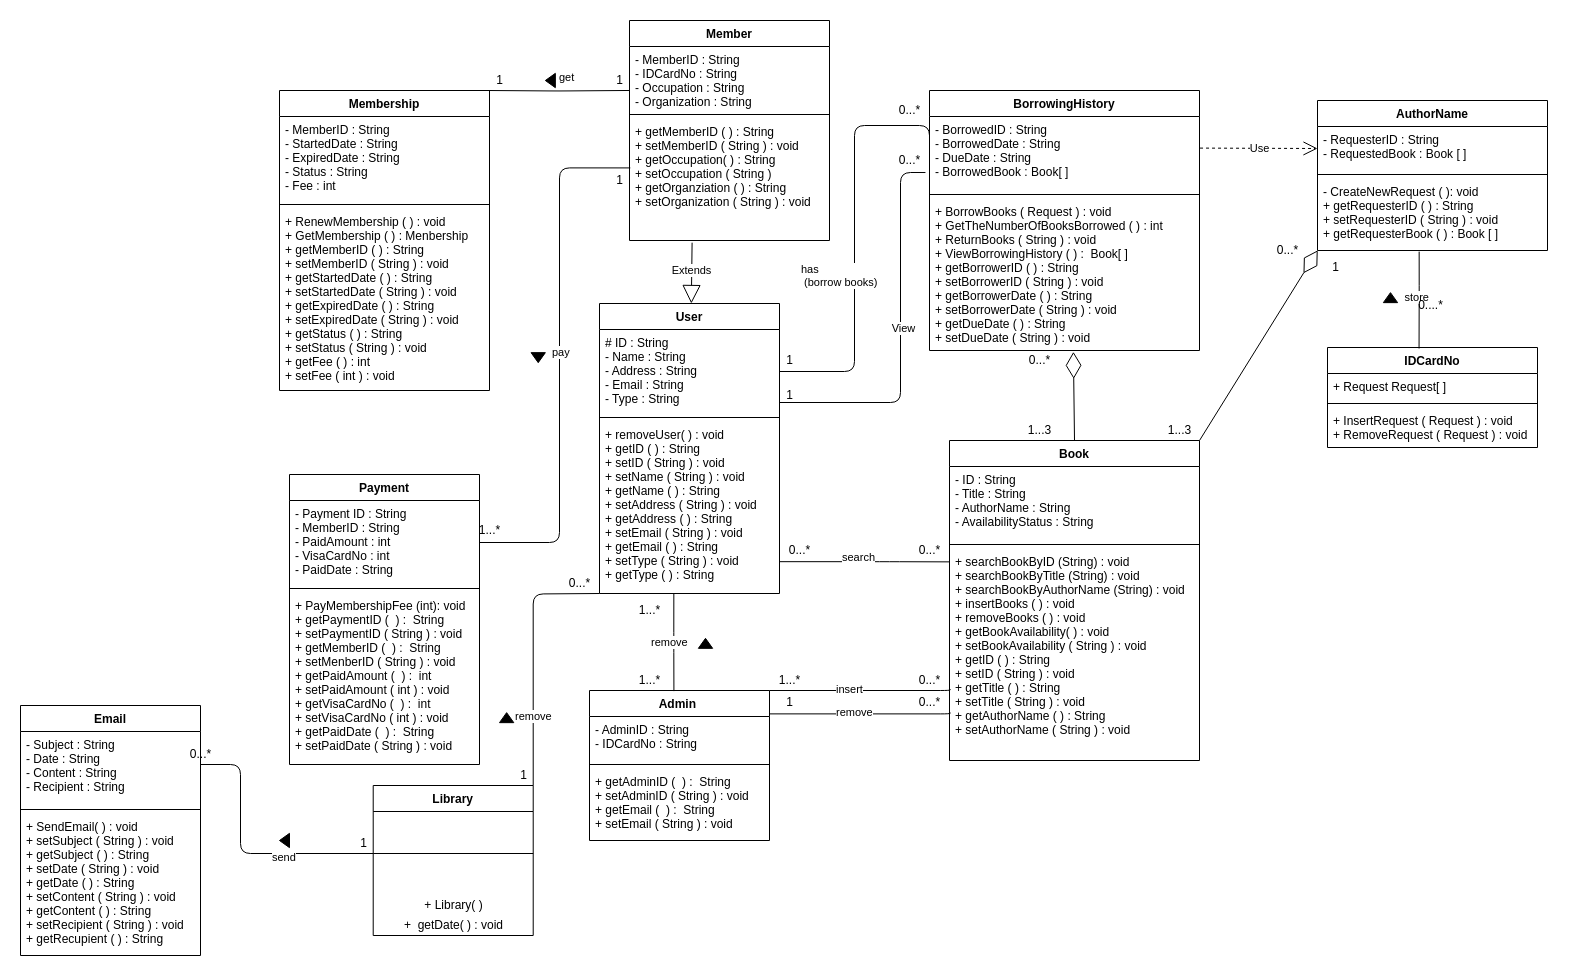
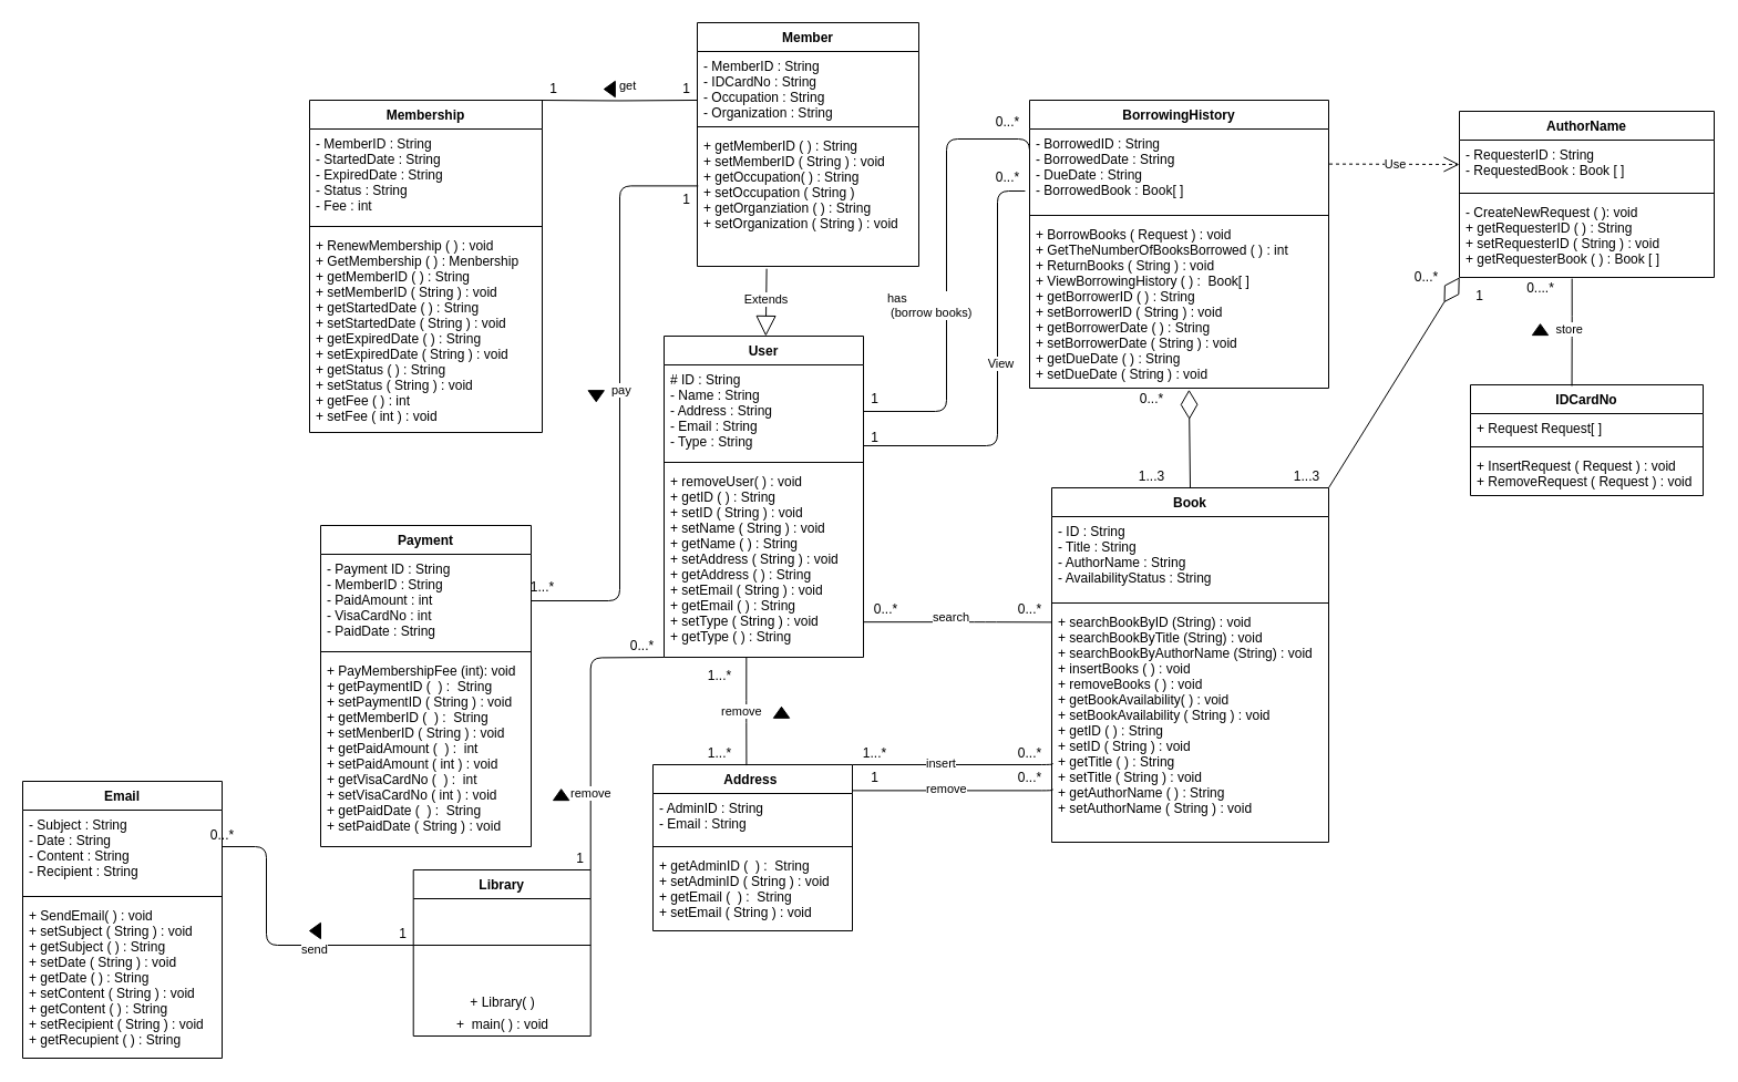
- <mxCell id="93" value="0....*" style="text;html=1;align=center;verticalAlign=middle;resizable=0;points=[];autosize=1;" parent="1" vertex="1"><mxGeometry x="1410" y="295" width="40" height="20" as="geometry" /></mxCell>
+ <mxCell id="93" value="0....*" style="text;html=1;align=center;verticalAlign=middle;resizable=0;points=[];autosize=1;" parent="1" vertex="1"><mxGeometry x="1370" y="250" width="40" height="20" as="geometry" /></mxCell>
- <mxCell id="2" value="Admin " style="swimlane;fontStyle=1;align=center;verticalAlign=top;childLayout=stackLayout;horizontal=1;startSize=26;horizontalStack=0;resizeParent=1;resizeParentMax=0;resizeLast=0;collapsible=1;marginBottom=0;" parent="1" vertex="1"><mxGeometry x="589" y="690" width="180" height="150" as="geometry" /></mxCell>
+ <mxCell id="2" value="Address " style="swimlane;fontStyle=1;align=center;verticalAlign=top;childLayout=stackLayout;horizontal=1;startSize=26;horizontalStack=0;resizeParent=1;resizeParentMax=0;resizeLast=0;collapsible=1;marginBottom=0;" parent="1" vertex="1"><mxGeometry x="589" y="690" width="180" height="150" as="geometry" /></mxCell>
- <mxCell id="3" value="- AdminID : String &#10;- IDCardNo : String &#10;" style="text;strokeColor=none;fillColor=none;align=left;verticalAlign=top;spacingLeft=4;spacingRight=4;overflow=hidden;rotatable=0;points=[[0,0.5],[1,0.5]];portConstraint=eastwest;" parent="2" vertex="1"><mxGeometry y="26" width="180" height="44" as="geometry" /></mxCell>
+ <mxCell id="3" value="- AdminID : String &#10;- Email : String &#10;" style="text;strokeColor=none;fillColor=none;align=left;verticalAlign=top;spacingLeft=4;spacingRight=4;overflow=hidden;rotatable=0;points=[[0,0.5],[1,0.5]];portConstraint=eastwest;" parent="2" vertex="1"><mxGeometry y="26" width="180" height="44" as="geometry" /></mxCell>
- <mxCell id="80" value="+&amp;nbsp; getDate( ) : void" style="text;html=1;align=center;verticalAlign=middle;resizable=0;points=[];autosize=1;" parent="77" vertex="1"><mxGeometry y="130" width="160" height="20" as="geometry" /></mxCell>
+ <mxCell id="80" value="+&amp;nbsp; main( ) : void" style="text;html=1;align=center;verticalAlign=middle;resizable=0;points=[];autosize=1;" parent="77" vertex="1"><mxGeometry y="130" width="160" height="20" as="geometry" /></mxCell>
